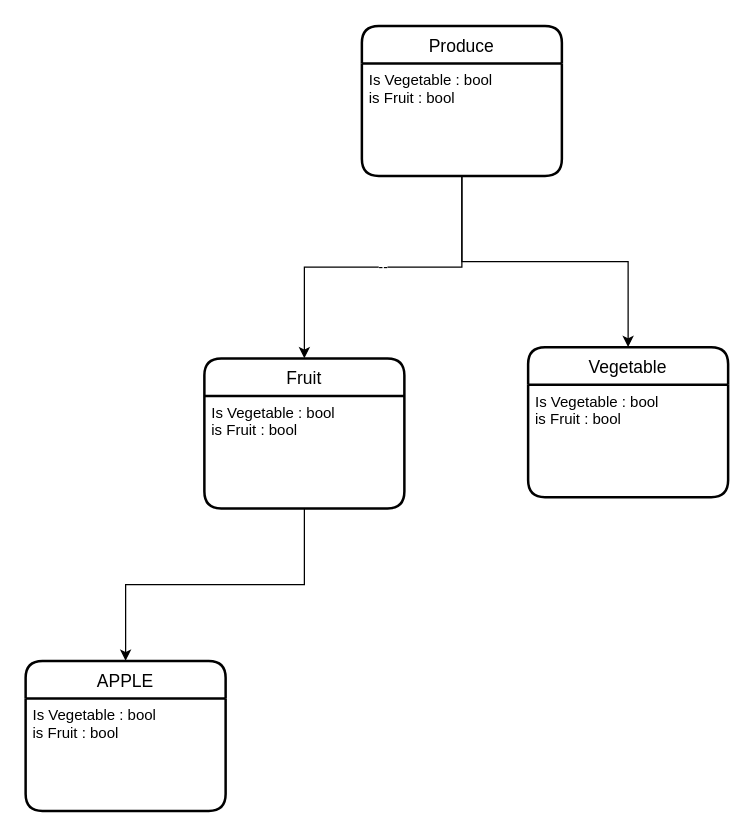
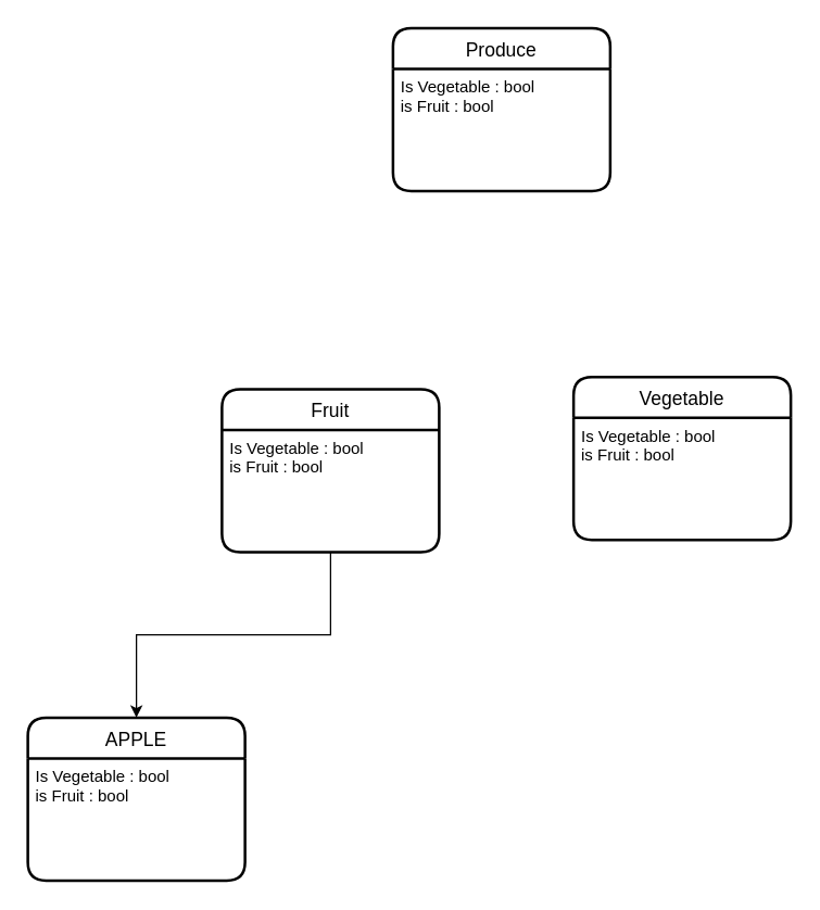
- <mxCell id="3" value="" style="edgeStyle=orthogonalEdgeStyle;rounded=0;orthogonalLoop=1;jettySize=auto;html=1;" edge="1" parent="1" source="4" target="9"><mxGeometry relative="1" as="geometry" /></mxCell>
- <mxCell id="2" value="--" style="edgeStyle=orthogonalEdgeStyle;rounded=0;orthogonalLoop=1;jettySize=auto;html=1;" edge="1" parent="1" source="4" target="7"><mxGeometry relative="1" as="geometry" /></mxCell>
